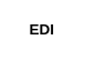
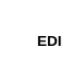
- <mxCell id="2" value="&lt;font style=&quot;font-size: 18px;&quot;&gt;EDI&lt;/font&gt;" style="text;html=1;strokeColor=none;fillColor=none;align=center;verticalAlign=middle;whiteSpace=wrap;rounded=0;fontStyle=1" vertex="1" parent="1"><mxGeometry x="20" y="20" width="60" height="30" as="geometry" /></mxCell>
+ <mxCell id="2" value="&lt;font style=&quot;font-size: 18px;&quot;&gt;EDI&lt;/font&gt;" style="text;html=1;strokeColor=none;fillColor=none;align=center;verticalAlign=middle;whiteSpace=wrap;rounded=0;fontStyle=1" vertex="1" parent="1"><mxGeometry x="30" y="35" width="60" height="30" as="geometry" /></mxCell>
